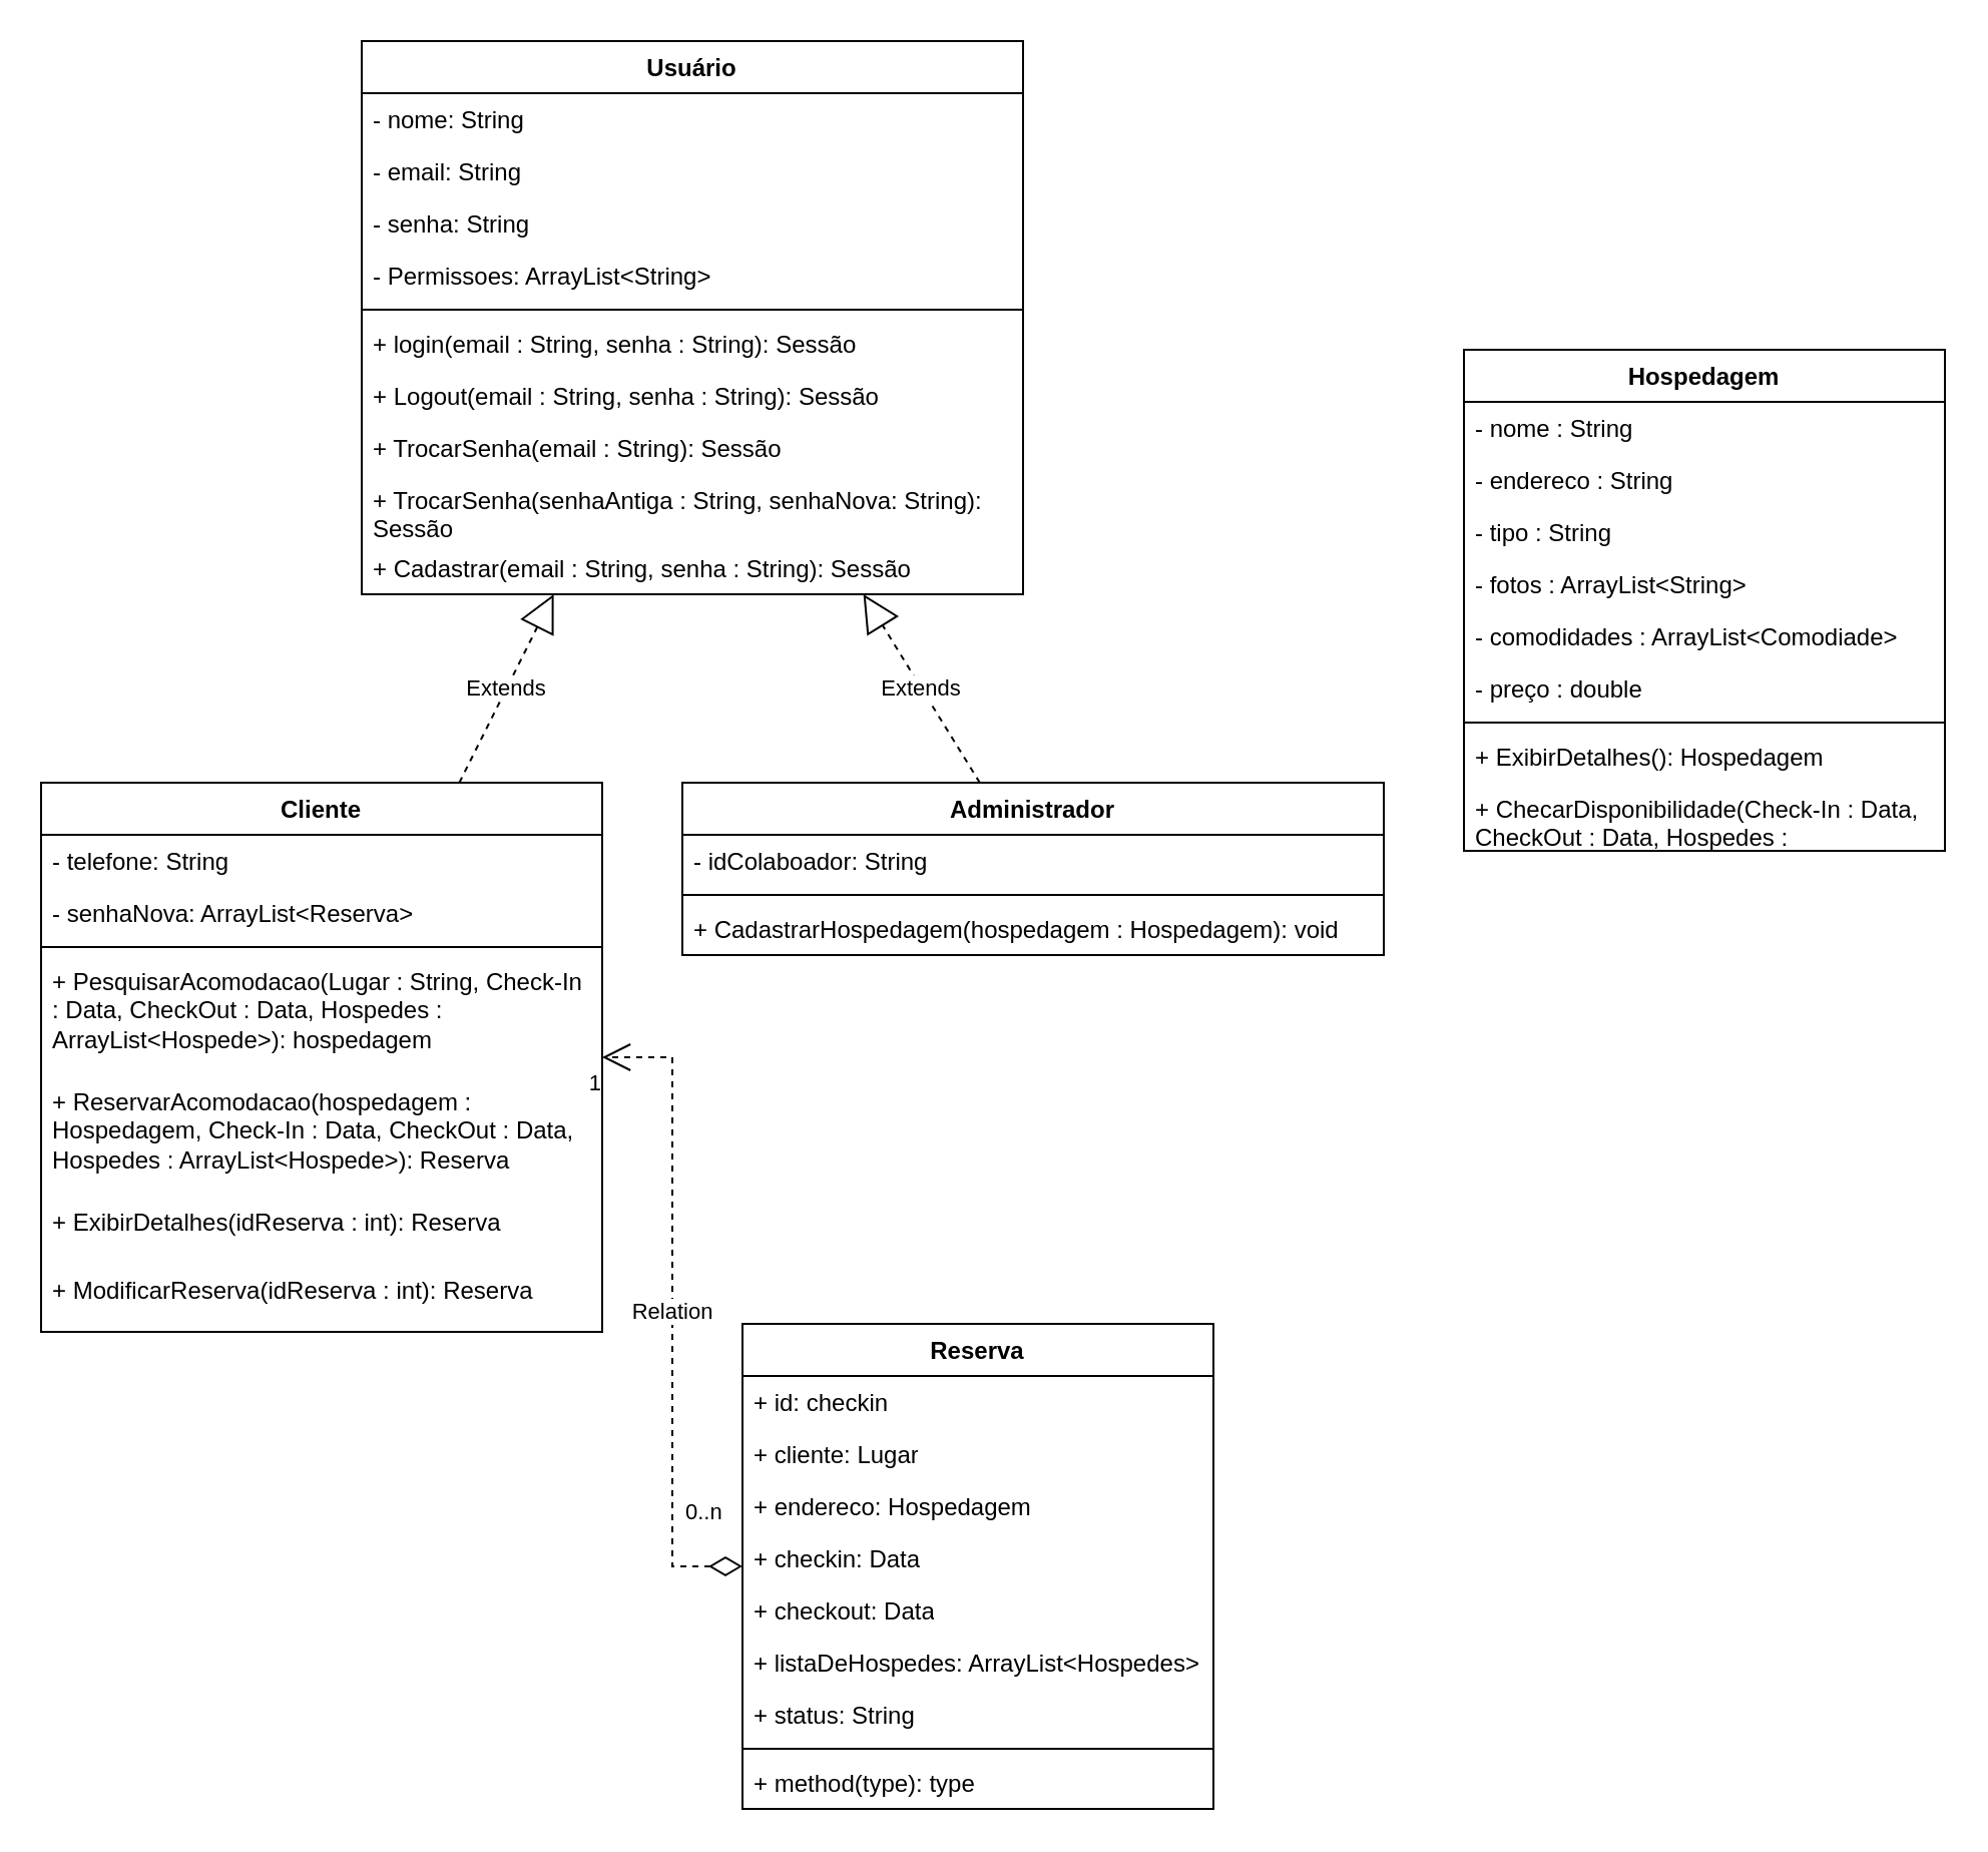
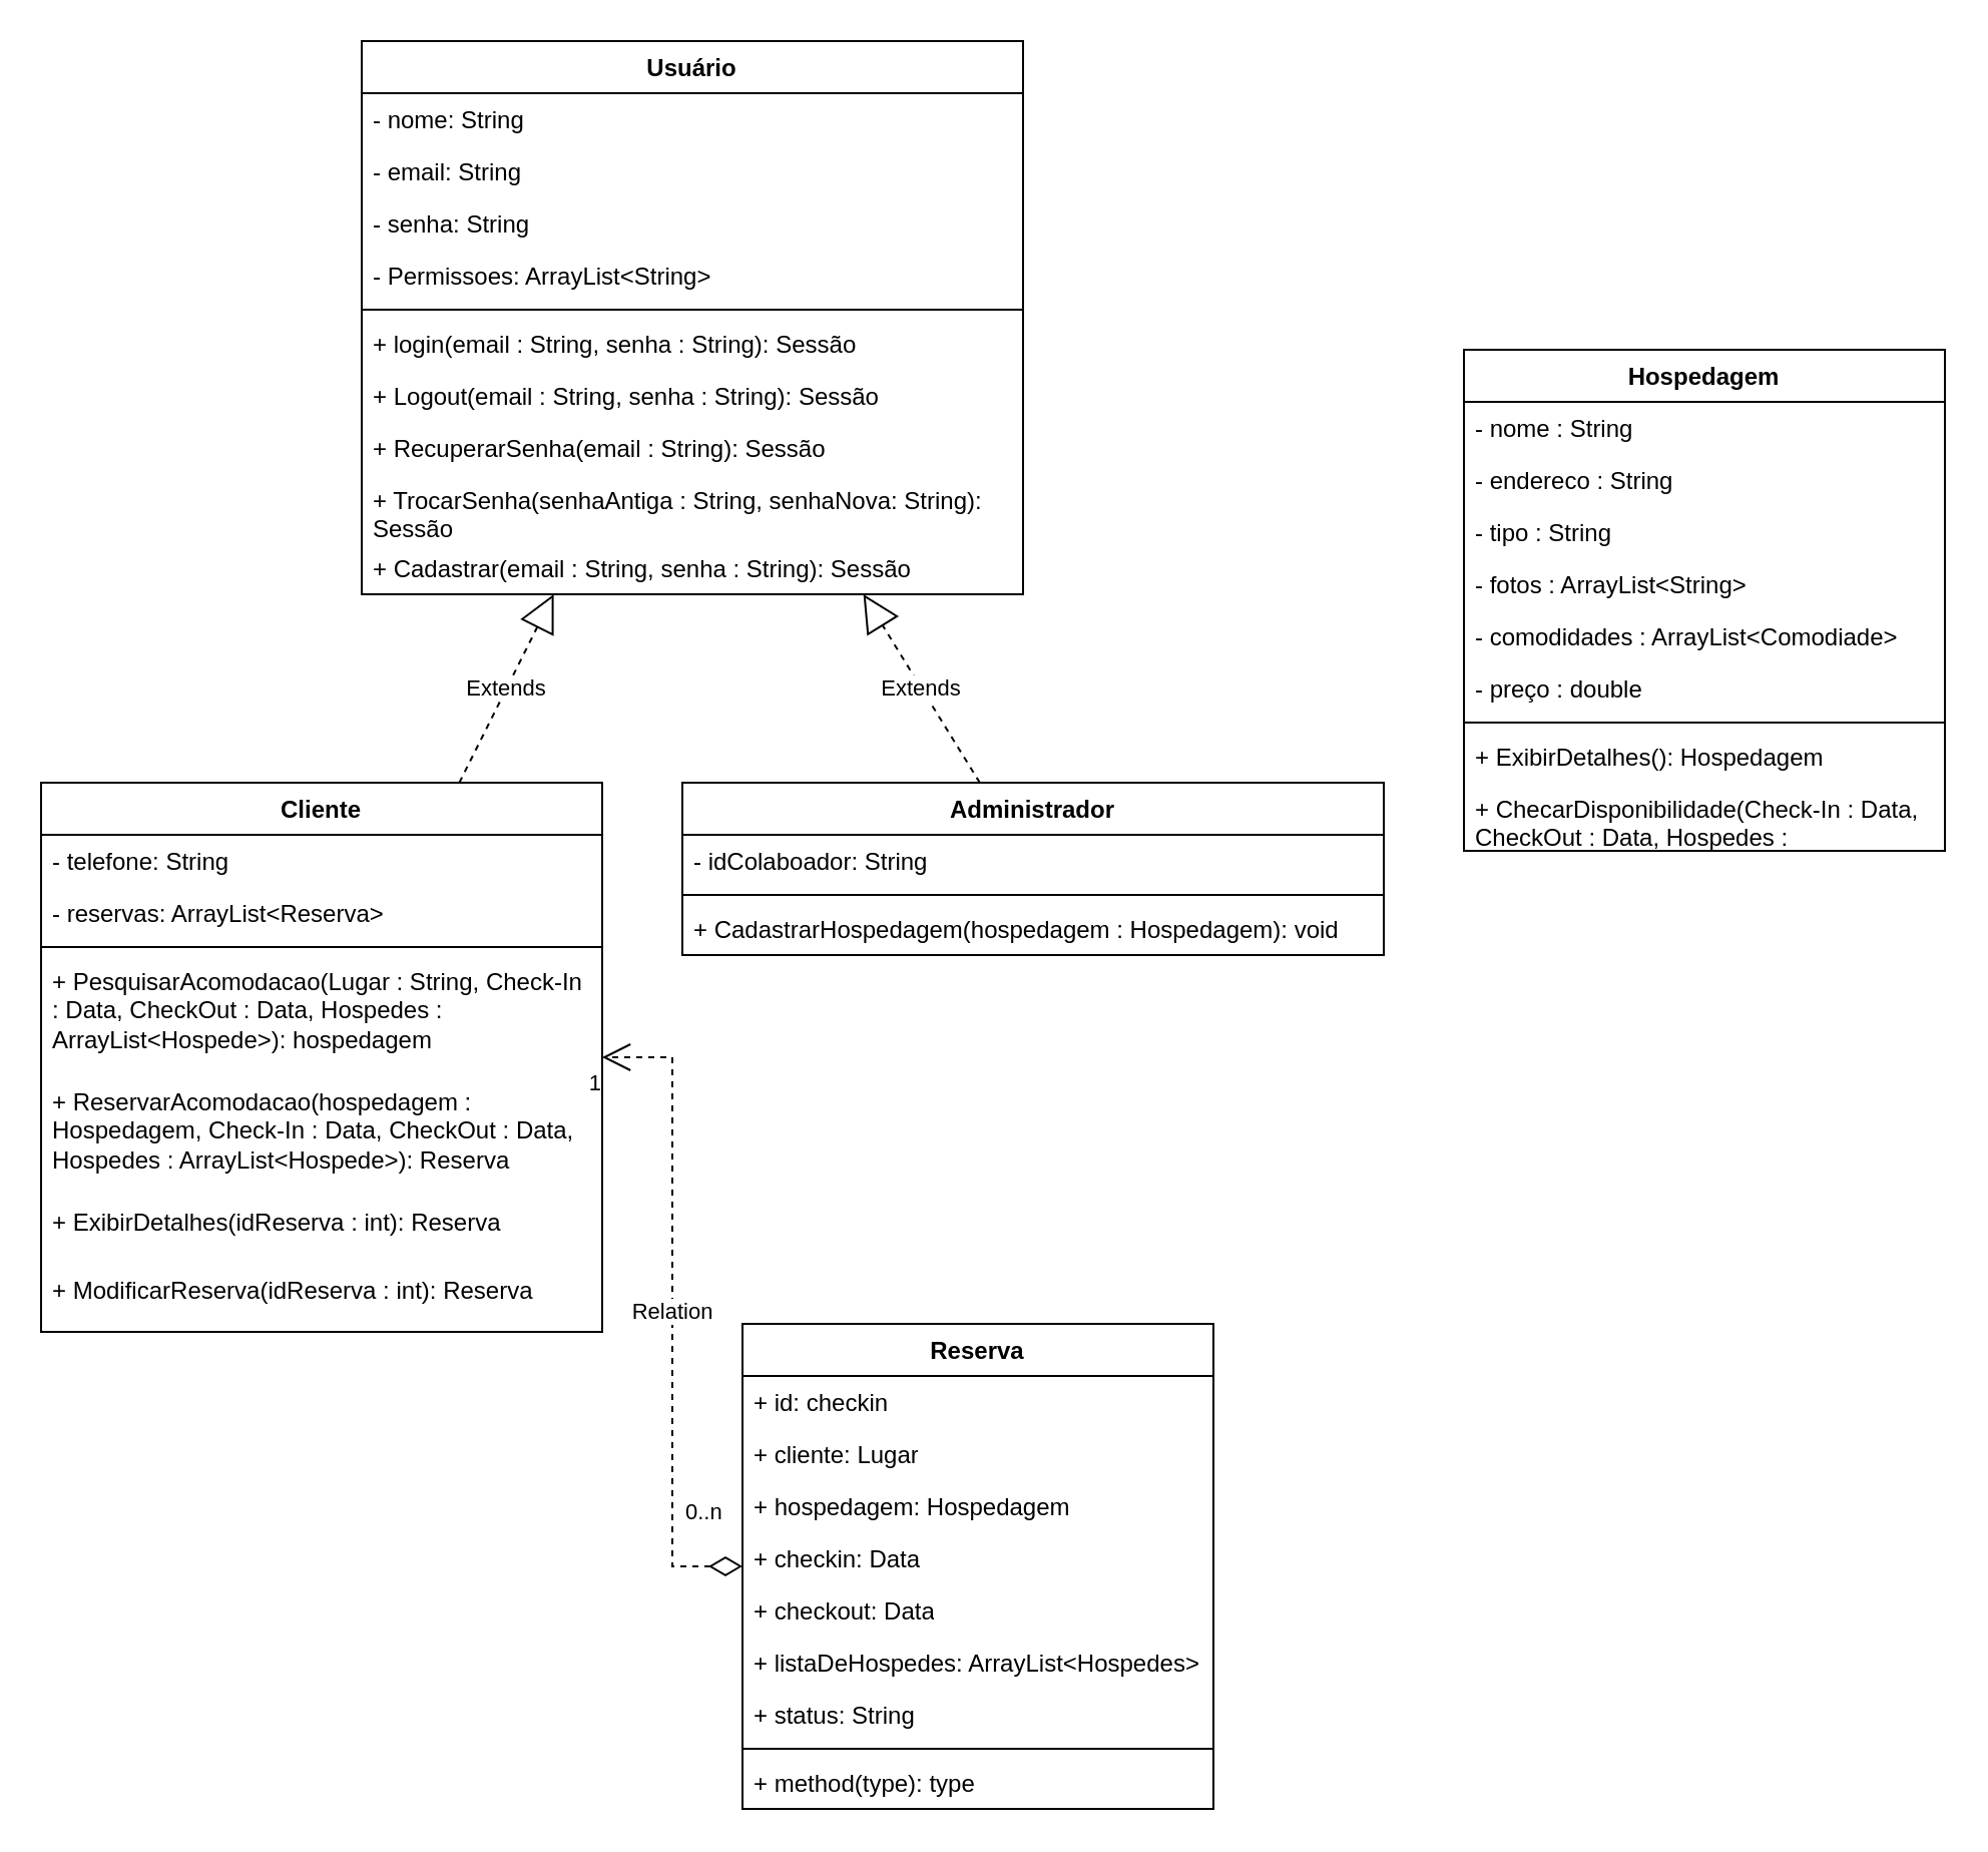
- <mxCell id="32" value="+ TrocarSenha(email : String): Sessão" style="text;strokeColor=none;fillColor=none;align=left;verticalAlign=top;spacingLeft=4;spacingRight=4;overflow=hidden;rotatable=0;points=[[0,0.5],[1,0.5]];portConstraint=eastwest;whiteSpace=wrap;html=1;" vertex="1" parent="24"><mxGeometry y="190" width="330" height="26" as="geometry" /></mxCell>
+ <mxCell id="32" value="+ RecuperarSenha(email : String): Sessão" style="text;strokeColor=none;fillColor=none;align=left;verticalAlign=top;spacingLeft=4;spacingRight=4;overflow=hidden;rotatable=0;points=[[0,0.5],[1,0.5]];portConstraint=eastwest;whiteSpace=wrap;html=1;" vertex="1" parent="24"><mxGeometry y="190" width="330" height="26" as="geometry" /></mxCell>
- <mxCell id="4" value="- senhaNova: ArrayList&amp;lt;Reserva&amp;gt;" style="text;strokeColor=none;fillColor=none;align=left;verticalAlign=top;spacingLeft=4;spacingRight=4;overflow=hidden;rotatable=0;points=[[0,0.5],[1,0.5]];portConstraint=eastwest;whiteSpace=wrap;html=1;" vertex="1" parent="2"><mxGeometry y="52" width="280" height="26" as="geometry" /></mxCell>
+ <mxCell id="4" value="- reservas: ArrayList&amp;lt;Reserva&amp;gt;" style="text;strokeColor=none;fillColor=none;align=left;verticalAlign=top;spacingLeft=4;spacingRight=4;overflow=hidden;rotatable=0;points=[[0,0.5],[1,0.5]];portConstraint=eastwest;whiteSpace=wrap;html=1;" vertex="1" parent="2"><mxGeometry y="52" width="280" height="26" as="geometry" /></mxCell>
- <mxCell id="40" value="+ endereco: Hospedagem" style="text;strokeColor=none;fillColor=none;align=left;verticalAlign=top;spacingLeft=4;spacingRight=4;overflow=hidden;rotatable=0;points=[[0,0.5],[1,0.5]];portConstraint=eastwest;whiteSpace=wrap;html=1;" vertex="1" parent="37"><mxGeometry y="78" width="235" height="26" as="geometry" /></mxCell>
+ <mxCell id="40" value="+ hospedagem: Hospedagem" style="text;strokeColor=none;fillColor=none;align=left;verticalAlign=top;spacingLeft=4;spacingRight=4;overflow=hidden;rotatable=0;points=[[0,0.5],[1,0.5]];portConstraint=eastwest;whiteSpace=wrap;html=1;" vertex="1" parent="37"><mxGeometry y="78" width="235" height="26" as="geometry" /></mxCell>
